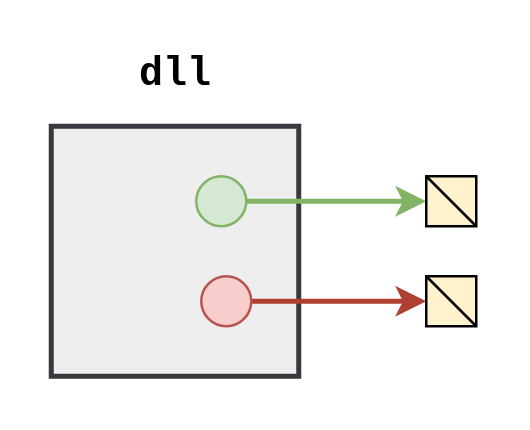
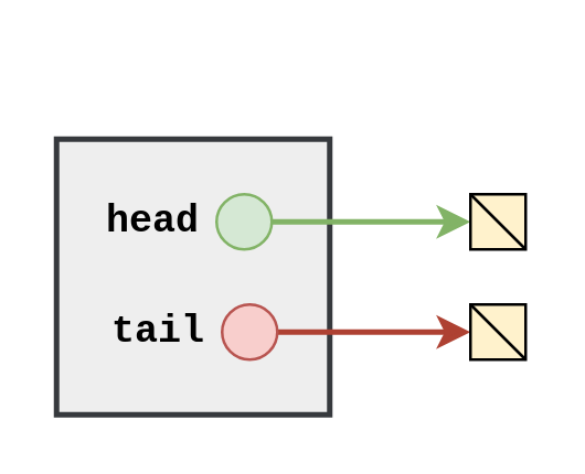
- <mxCell id="9" value="&lt;font style=&quot;font-size: 16px;&quot; face=&quot;Courier New&quot;&gt;&lt;b style=&quot;&quot;&gt;dll&lt;/b&gt;&lt;/font&gt;" style="text;html=1;align=center;verticalAlign=middle;whiteSpace=wrap;rounded=0;" parent="1" vertex="1"><mxGeometry x="49.5" y="20" width="40" height="20" as="geometry" /></mxCell>
+ <mxCell id="5" value="&lt;font style=&quot;font-size: 14px;&quot; face=&quot;Courier New&quot;&gt;&lt;b style=&quot;&quot;&gt;head&lt;/b&gt;&lt;/font&gt;" style="text;html=1;align=right;verticalAlign=middle;whiteSpace=wrap;rounded=0;" parent="1" vertex="1"><mxGeometry x="34" y="70" width="40" height="20" as="geometry" /></mxCell>
+ <mxCell id="8" value="&lt;font style=&quot;font-size: 14px;&quot; face=&quot;Courier New&quot;&gt;&lt;b style=&quot;&quot;&gt;tail&lt;/b&gt;&lt;/font&gt;" style="text;html=1;align=right;verticalAlign=middle;whiteSpace=wrap;rounded=0;" parent="1" vertex="1"><mxGeometry x="36" y="110" width="40" height="20" as="geometry" /></mxCell>
